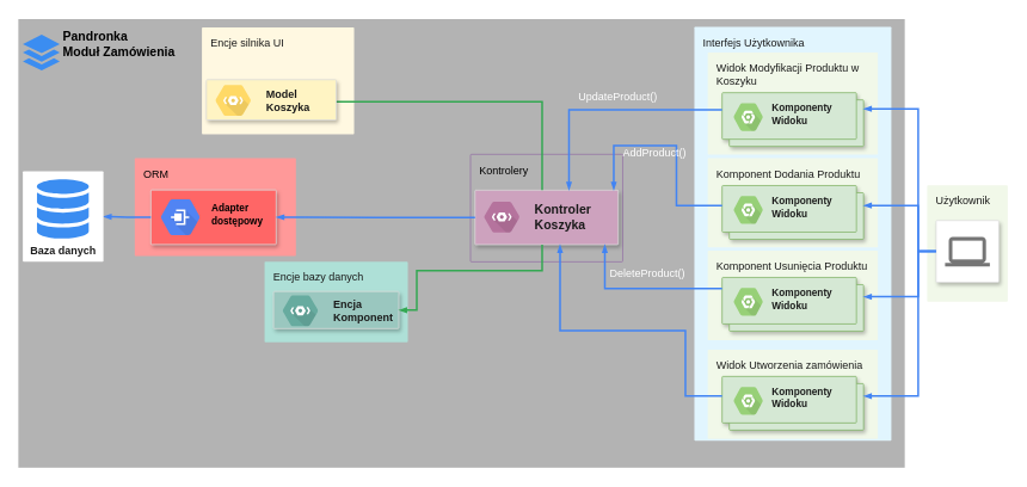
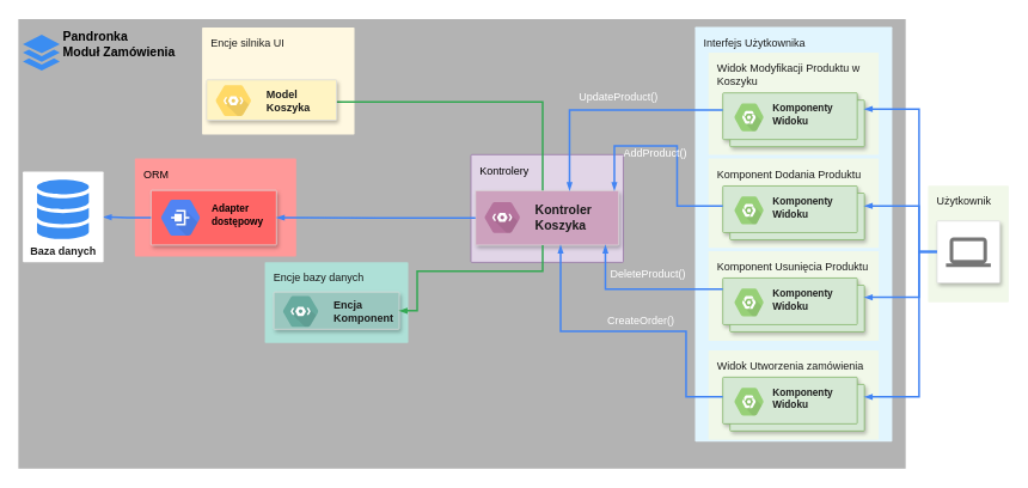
- <mxCell id="7" value="Kontrolery" style="points=[[0,0,0],[0.25,0,0],[0.5,0,0],[0.75,0,0],[1,0,0],[1,0.25,0],[1,0.5,0],[1,0.75,0],[1,1,0],[0.75,1,0],[0.5,1,0],[0.25,1,0],[0,1,0],[0,0.75,0],[0,0.5,0],[0,0.25,0]];rounded=1;absoluteArcSize=1;arcSize=2;html=1;strokeColor=#9673a6;shadow=0;dashed=0;fontSize=12;align=left;verticalAlign=top;spacing=10;spacingTop=-4;fillColor=#b3b3b3;" vertex="1" parent="1"><mxGeometry x="525" y="171.87" width="170" height="120.13" as="geometry" /></mxCell>
+ <mxCell id="7" value="Kontrolery" style="points=[[0,0,0],[0.25,0,0],[0.5,0,0],[0.75,0,0],[1,0,0],[1,0.25,0],[1,0.5,0],[1,0.75,0],[1,1,0],[0.75,1,0],[0.5,1,0],[0.25,1,0],[0,1,0],[0,0.75,0],[0,0.5,0],[0,0.25,0]];rounded=1;absoluteArcSize=1;arcSize=2;html=1;strokeColor=#9673a6;shadow=0;dashed=0;fontSize=12;align=left;verticalAlign=top;spacing=10;spacingTop=-4;fillColor=#e1d5e7;" vertex="1" parent="1"><mxGeometry x="525" y="171.87" width="170" height="120.13" as="geometry" /></mxCell>
+ <mxCell id="46" value="CreateOrder()" style="text;html=1;align=center;verticalAlign=middle;whiteSpace=wrap;rounded=0;fontColor=#FFFFFF;" vertex="1" parent="1"><mxGeometry x="695" y="346.62" width="40" height="20" as="geometry" /></mxCell>
